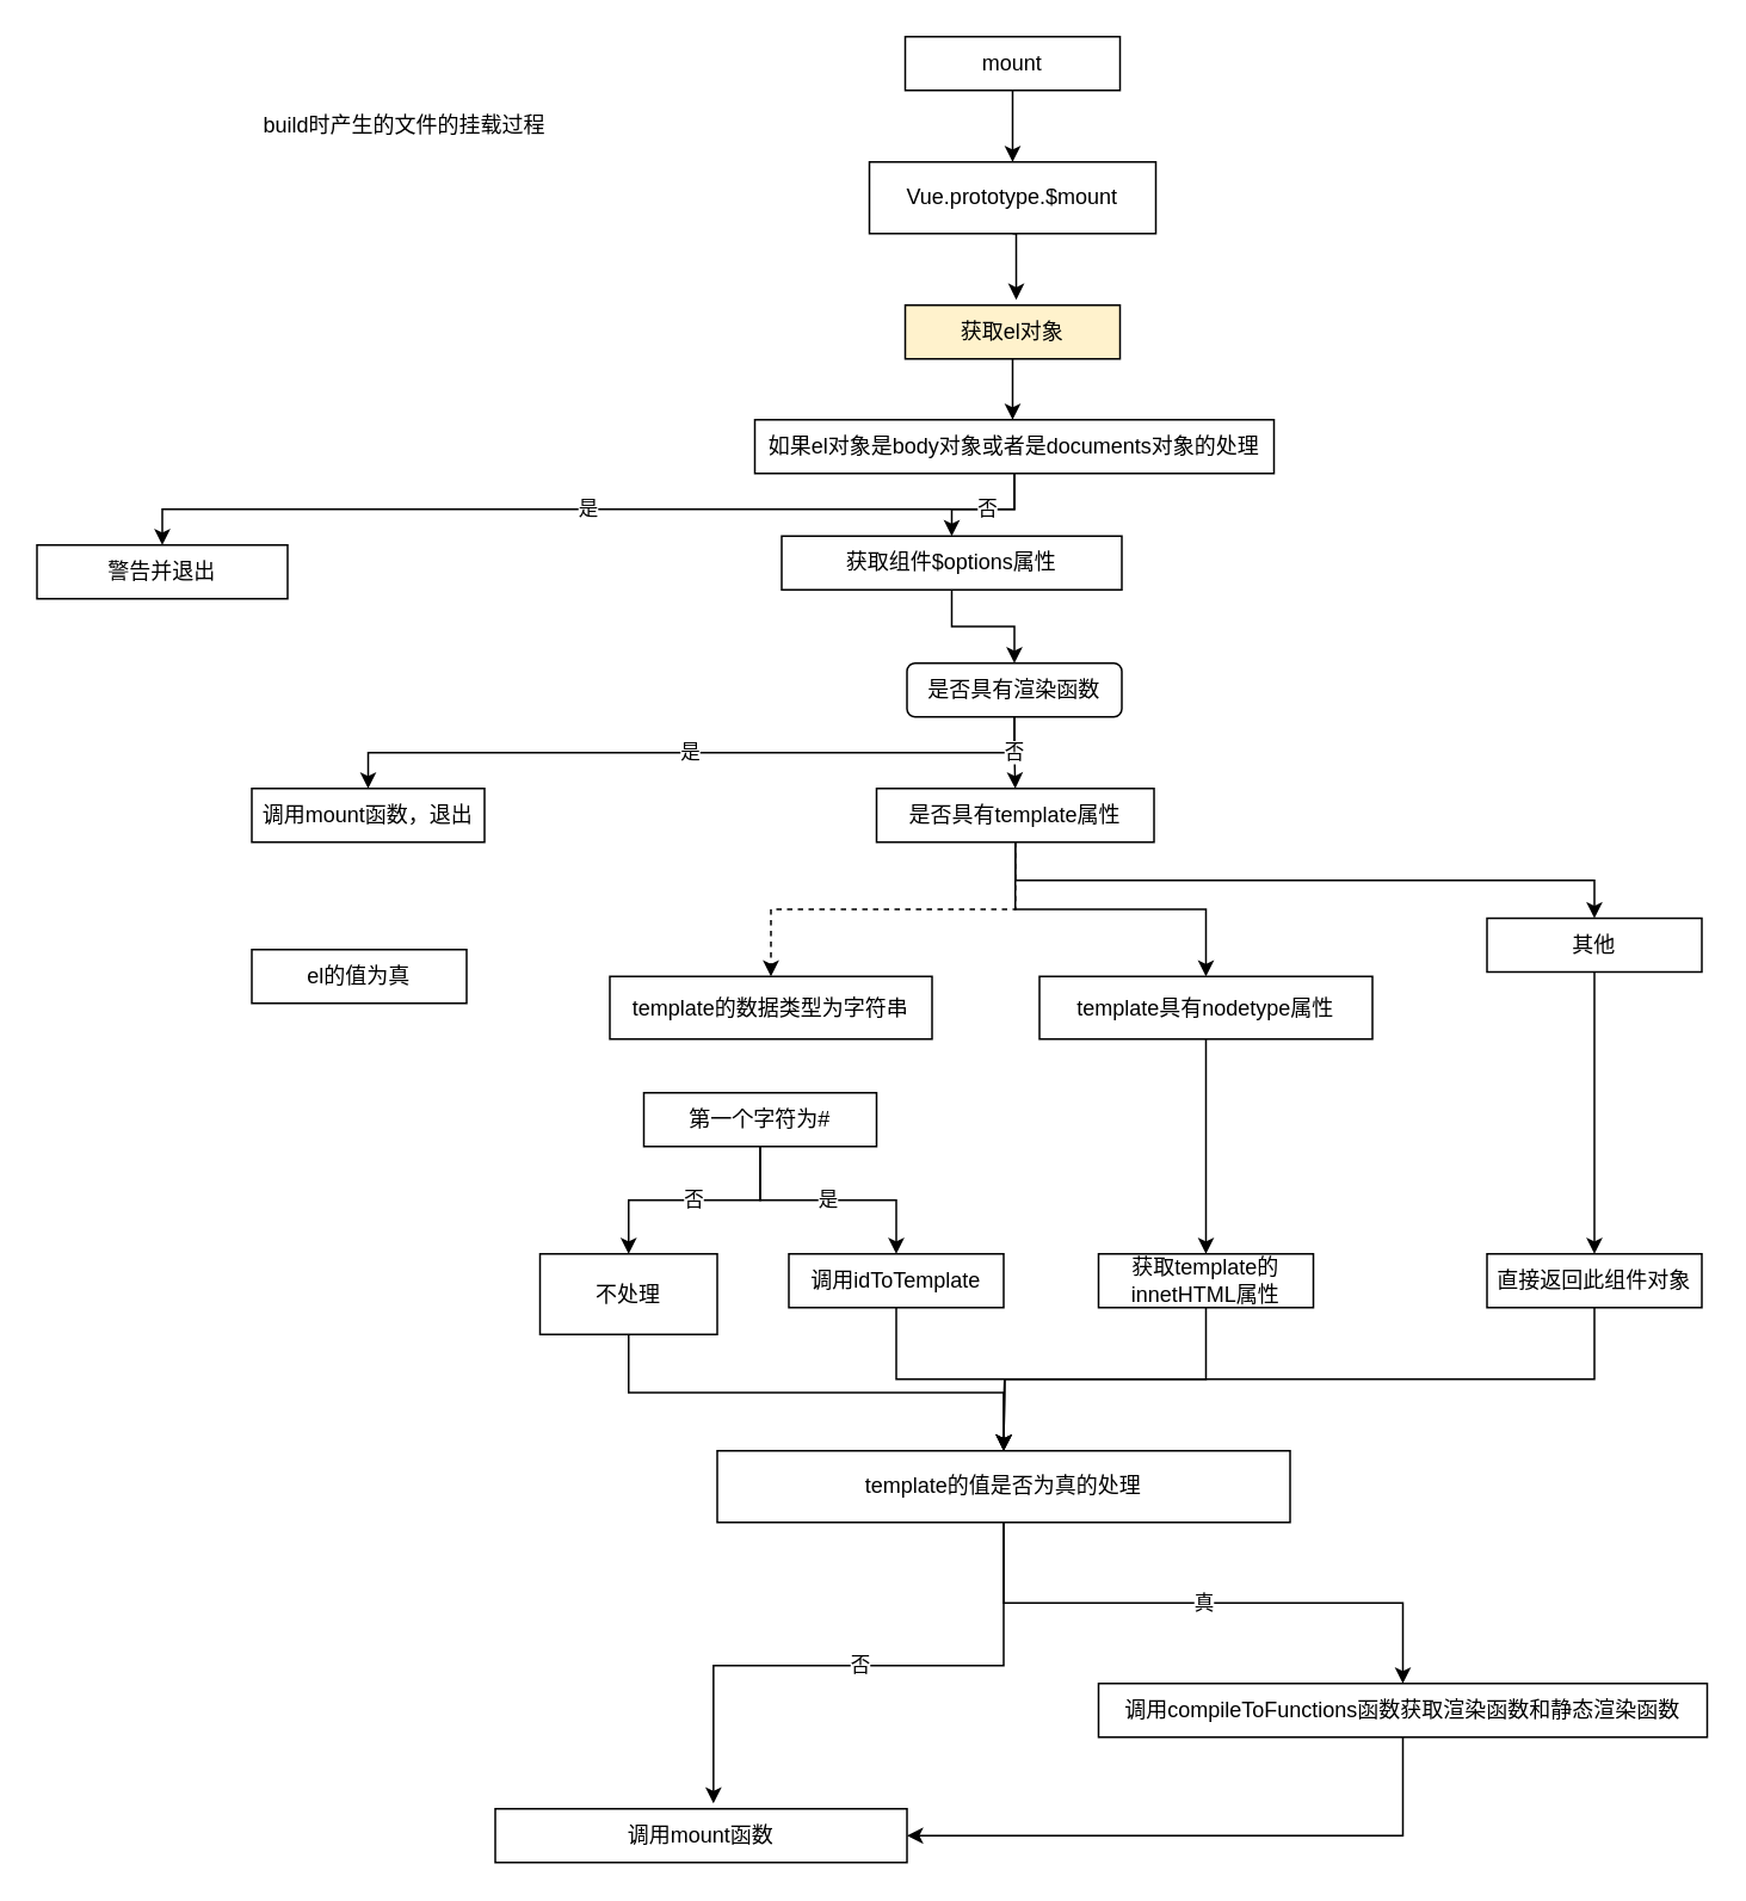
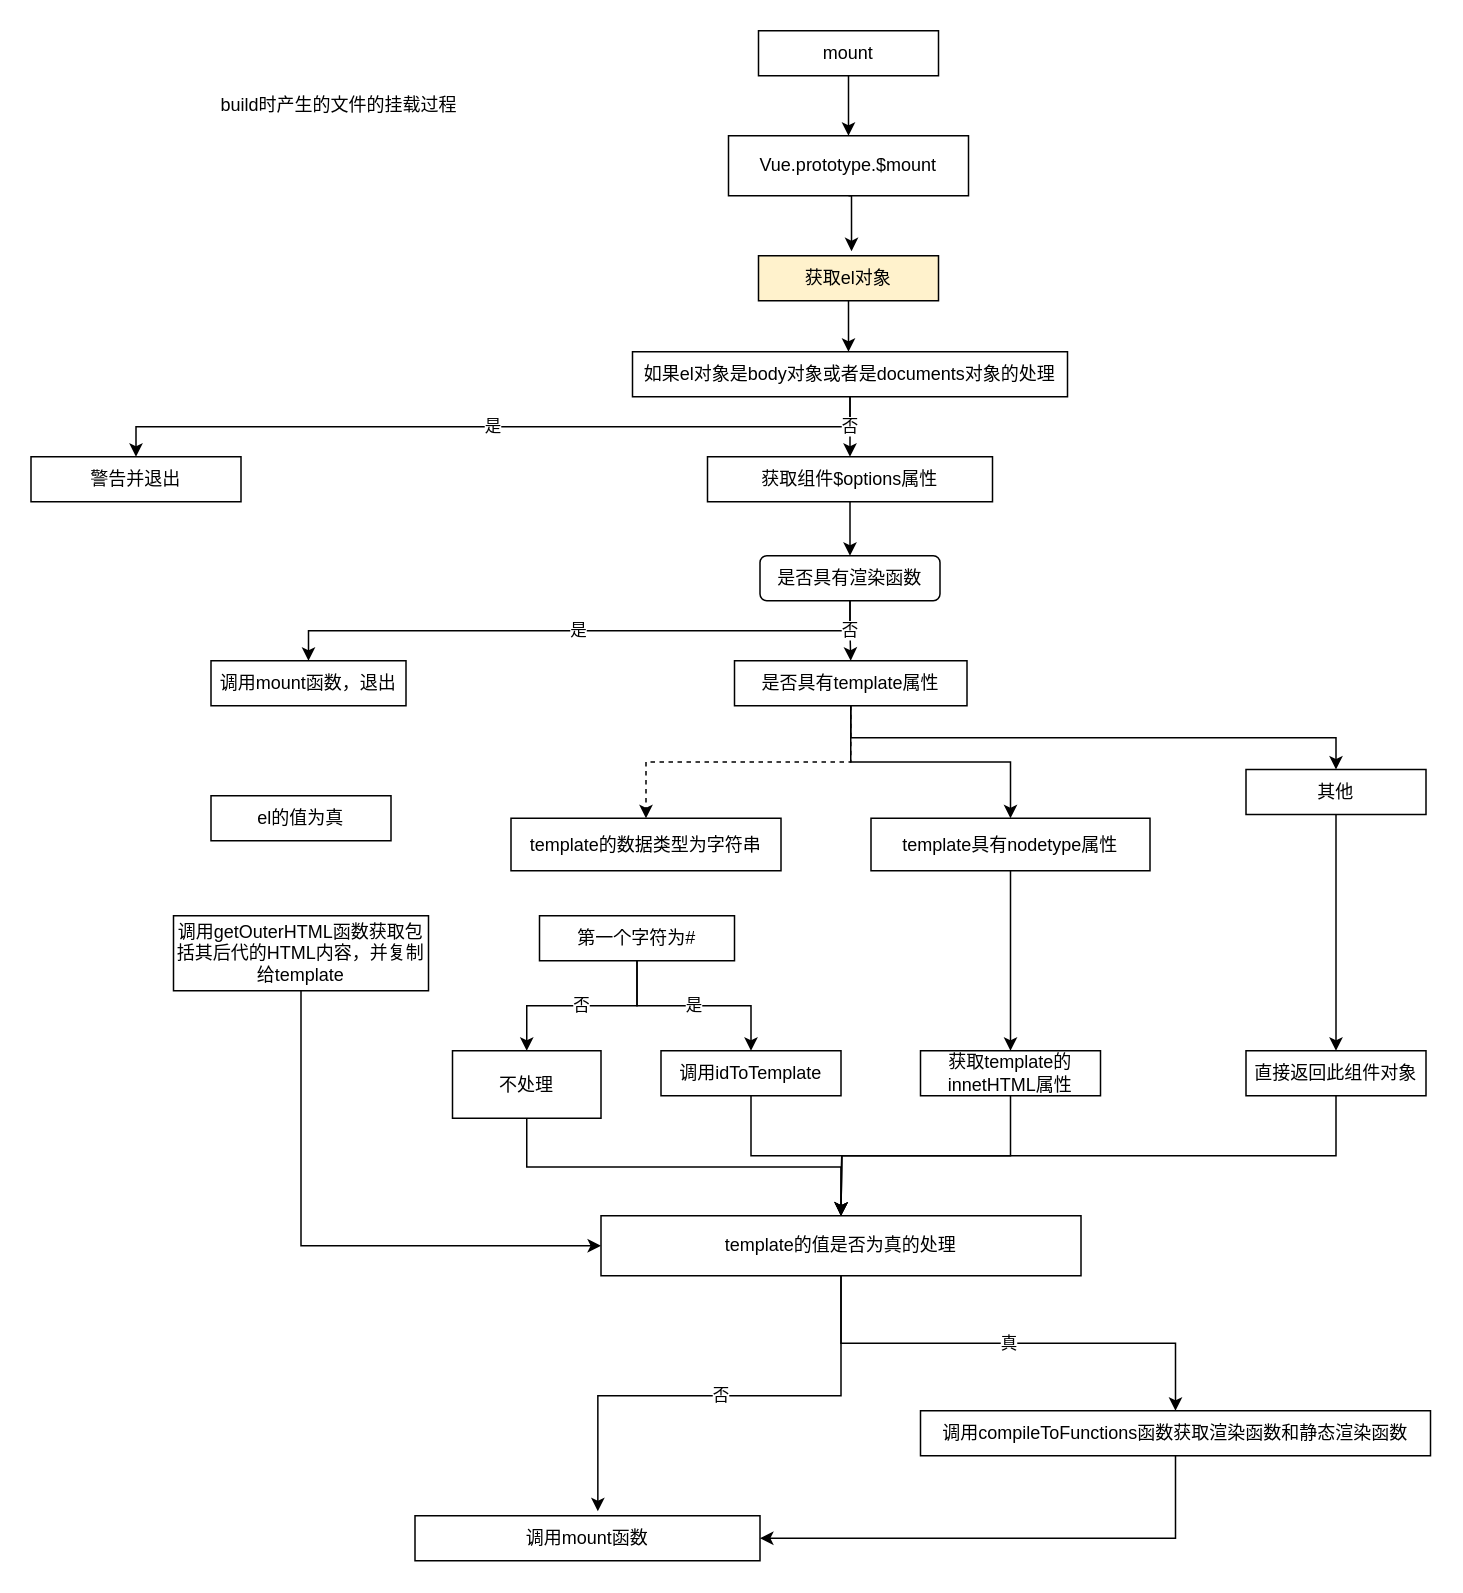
- <mxCell id="14" value="获取组件$options属性" style="rounded=0;whiteSpace=wrap;html=1;" vertex="1" parent="1"><mxGeometry x="436" y="299" width="190" height="30" as="geometry" /></mxCell>
+ <mxCell id="14" value="获取组件$options属性" style="rounded=0;whiteSpace=wrap;html=1;" vertex="1" parent="1"><mxGeometry x="471" y="304" width="190" height="30" as="geometry" /></mxCell>
+ <mxCell id="25" value="调用getOuterHTML函数获取包括其后代的HTML内容，并复制给template" style="rounded=0;whiteSpace=wrap;html=1;" vertex="1" parent="1"><mxGeometry x="115" y="610" width="170" height="50" as="geometry" /></mxCell>
+ <mxCell id="24" style="edgeStyle=orthogonalEdgeStyle;rounded=0;orthogonalLoop=1;jettySize=auto;html=1;exitX=0.5;exitY=1;exitDx=0;exitDy=0;entryX=0;entryY=0.5;entryDx=0;entryDy=0;" edge="1" parent="1" source="25" target="44"><mxGeometry relative="1" as="geometry" /></mxCell>
